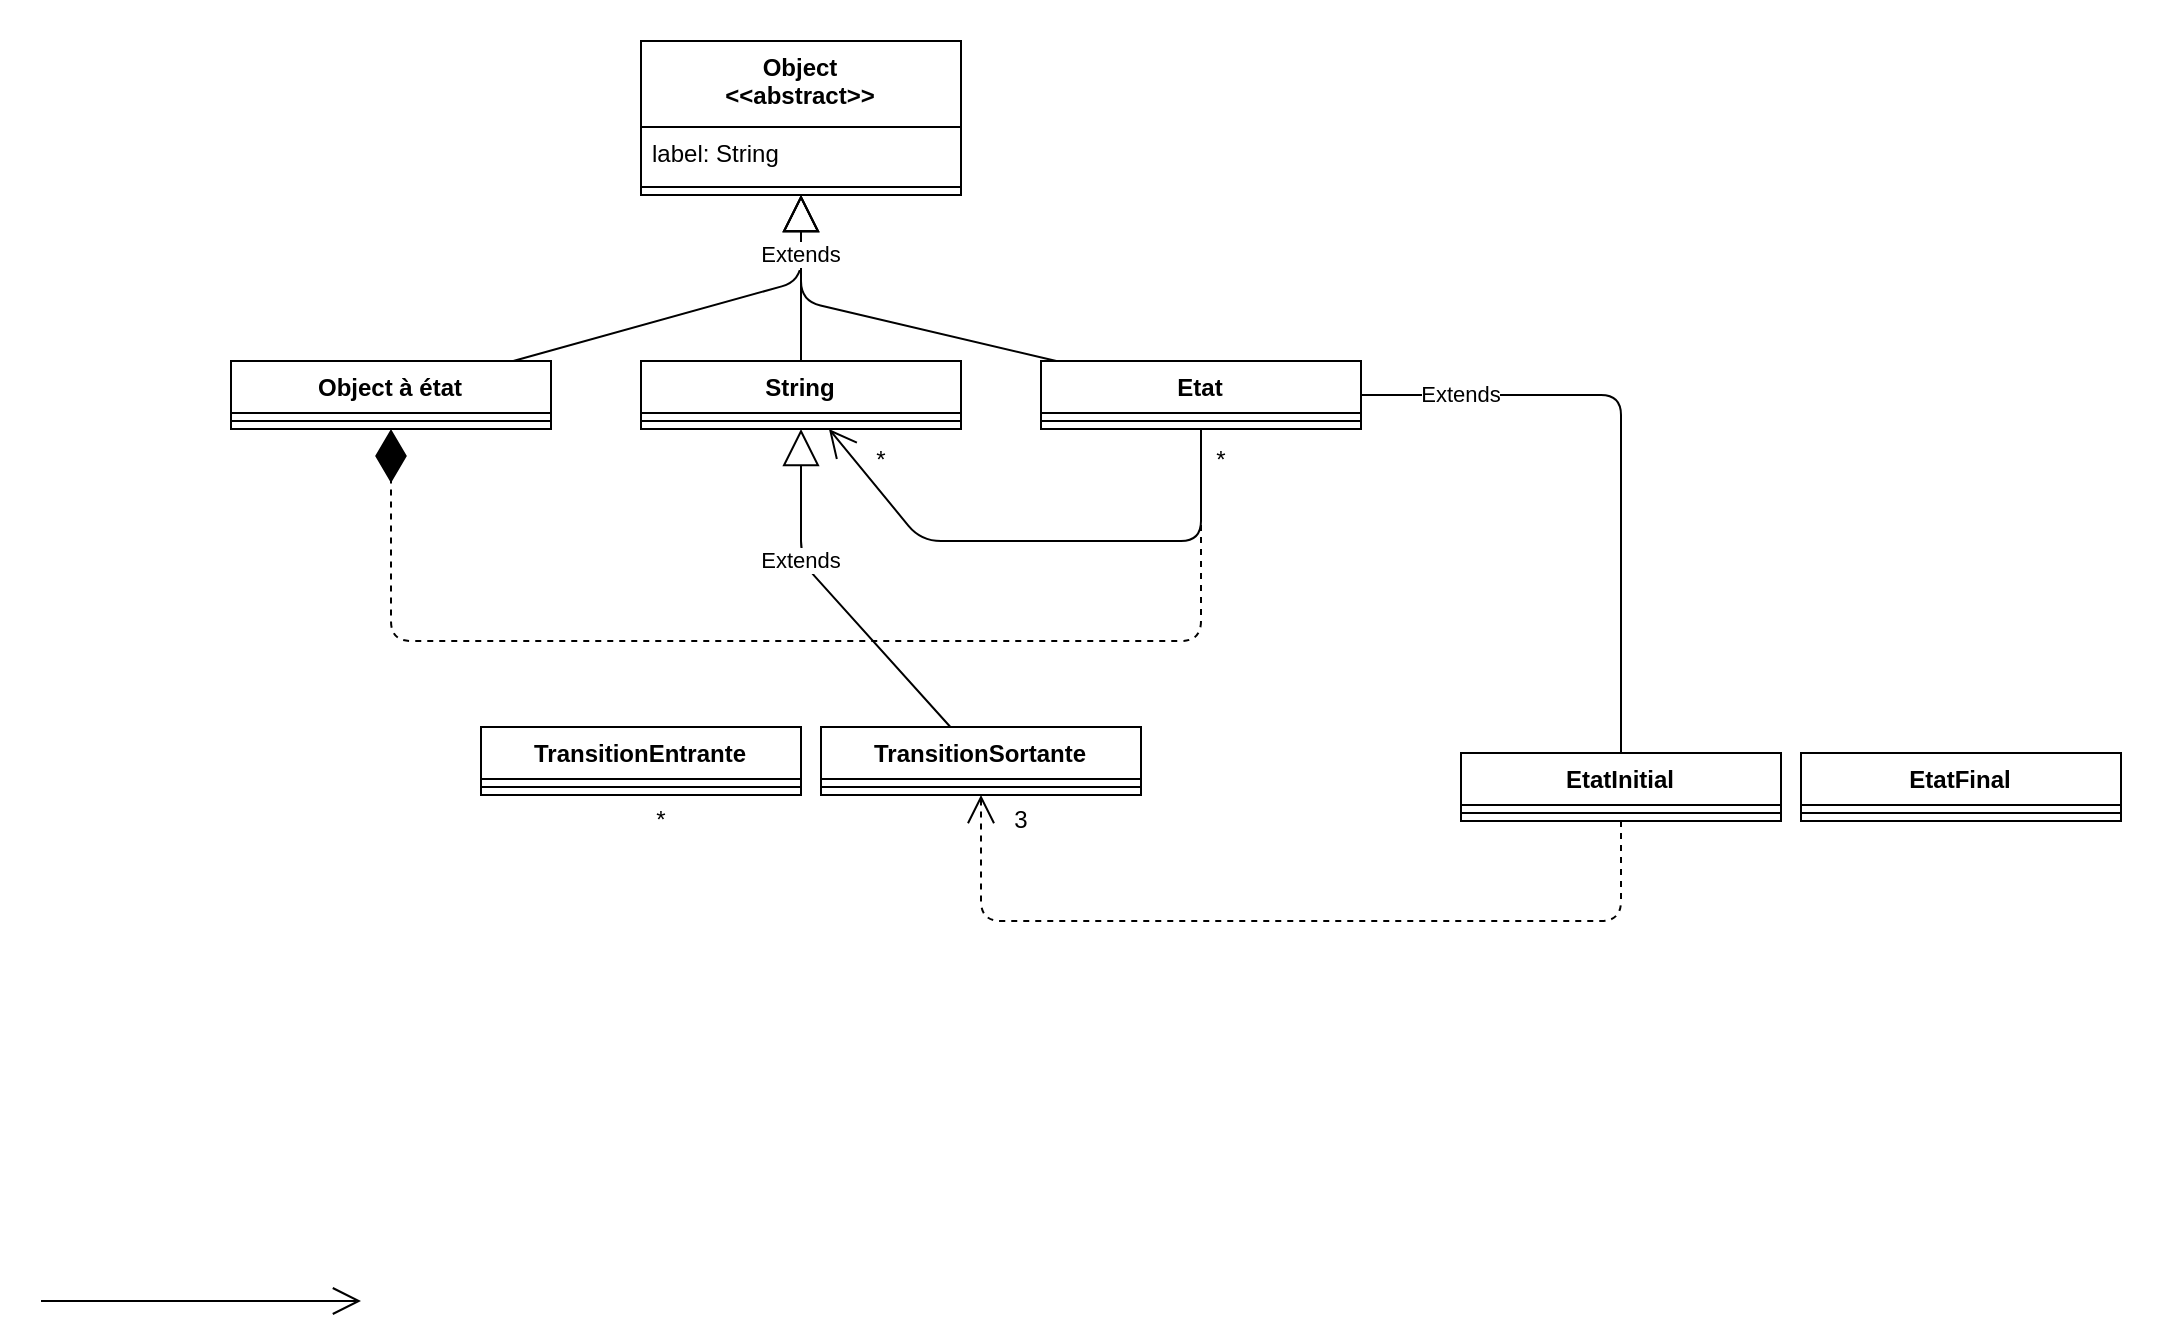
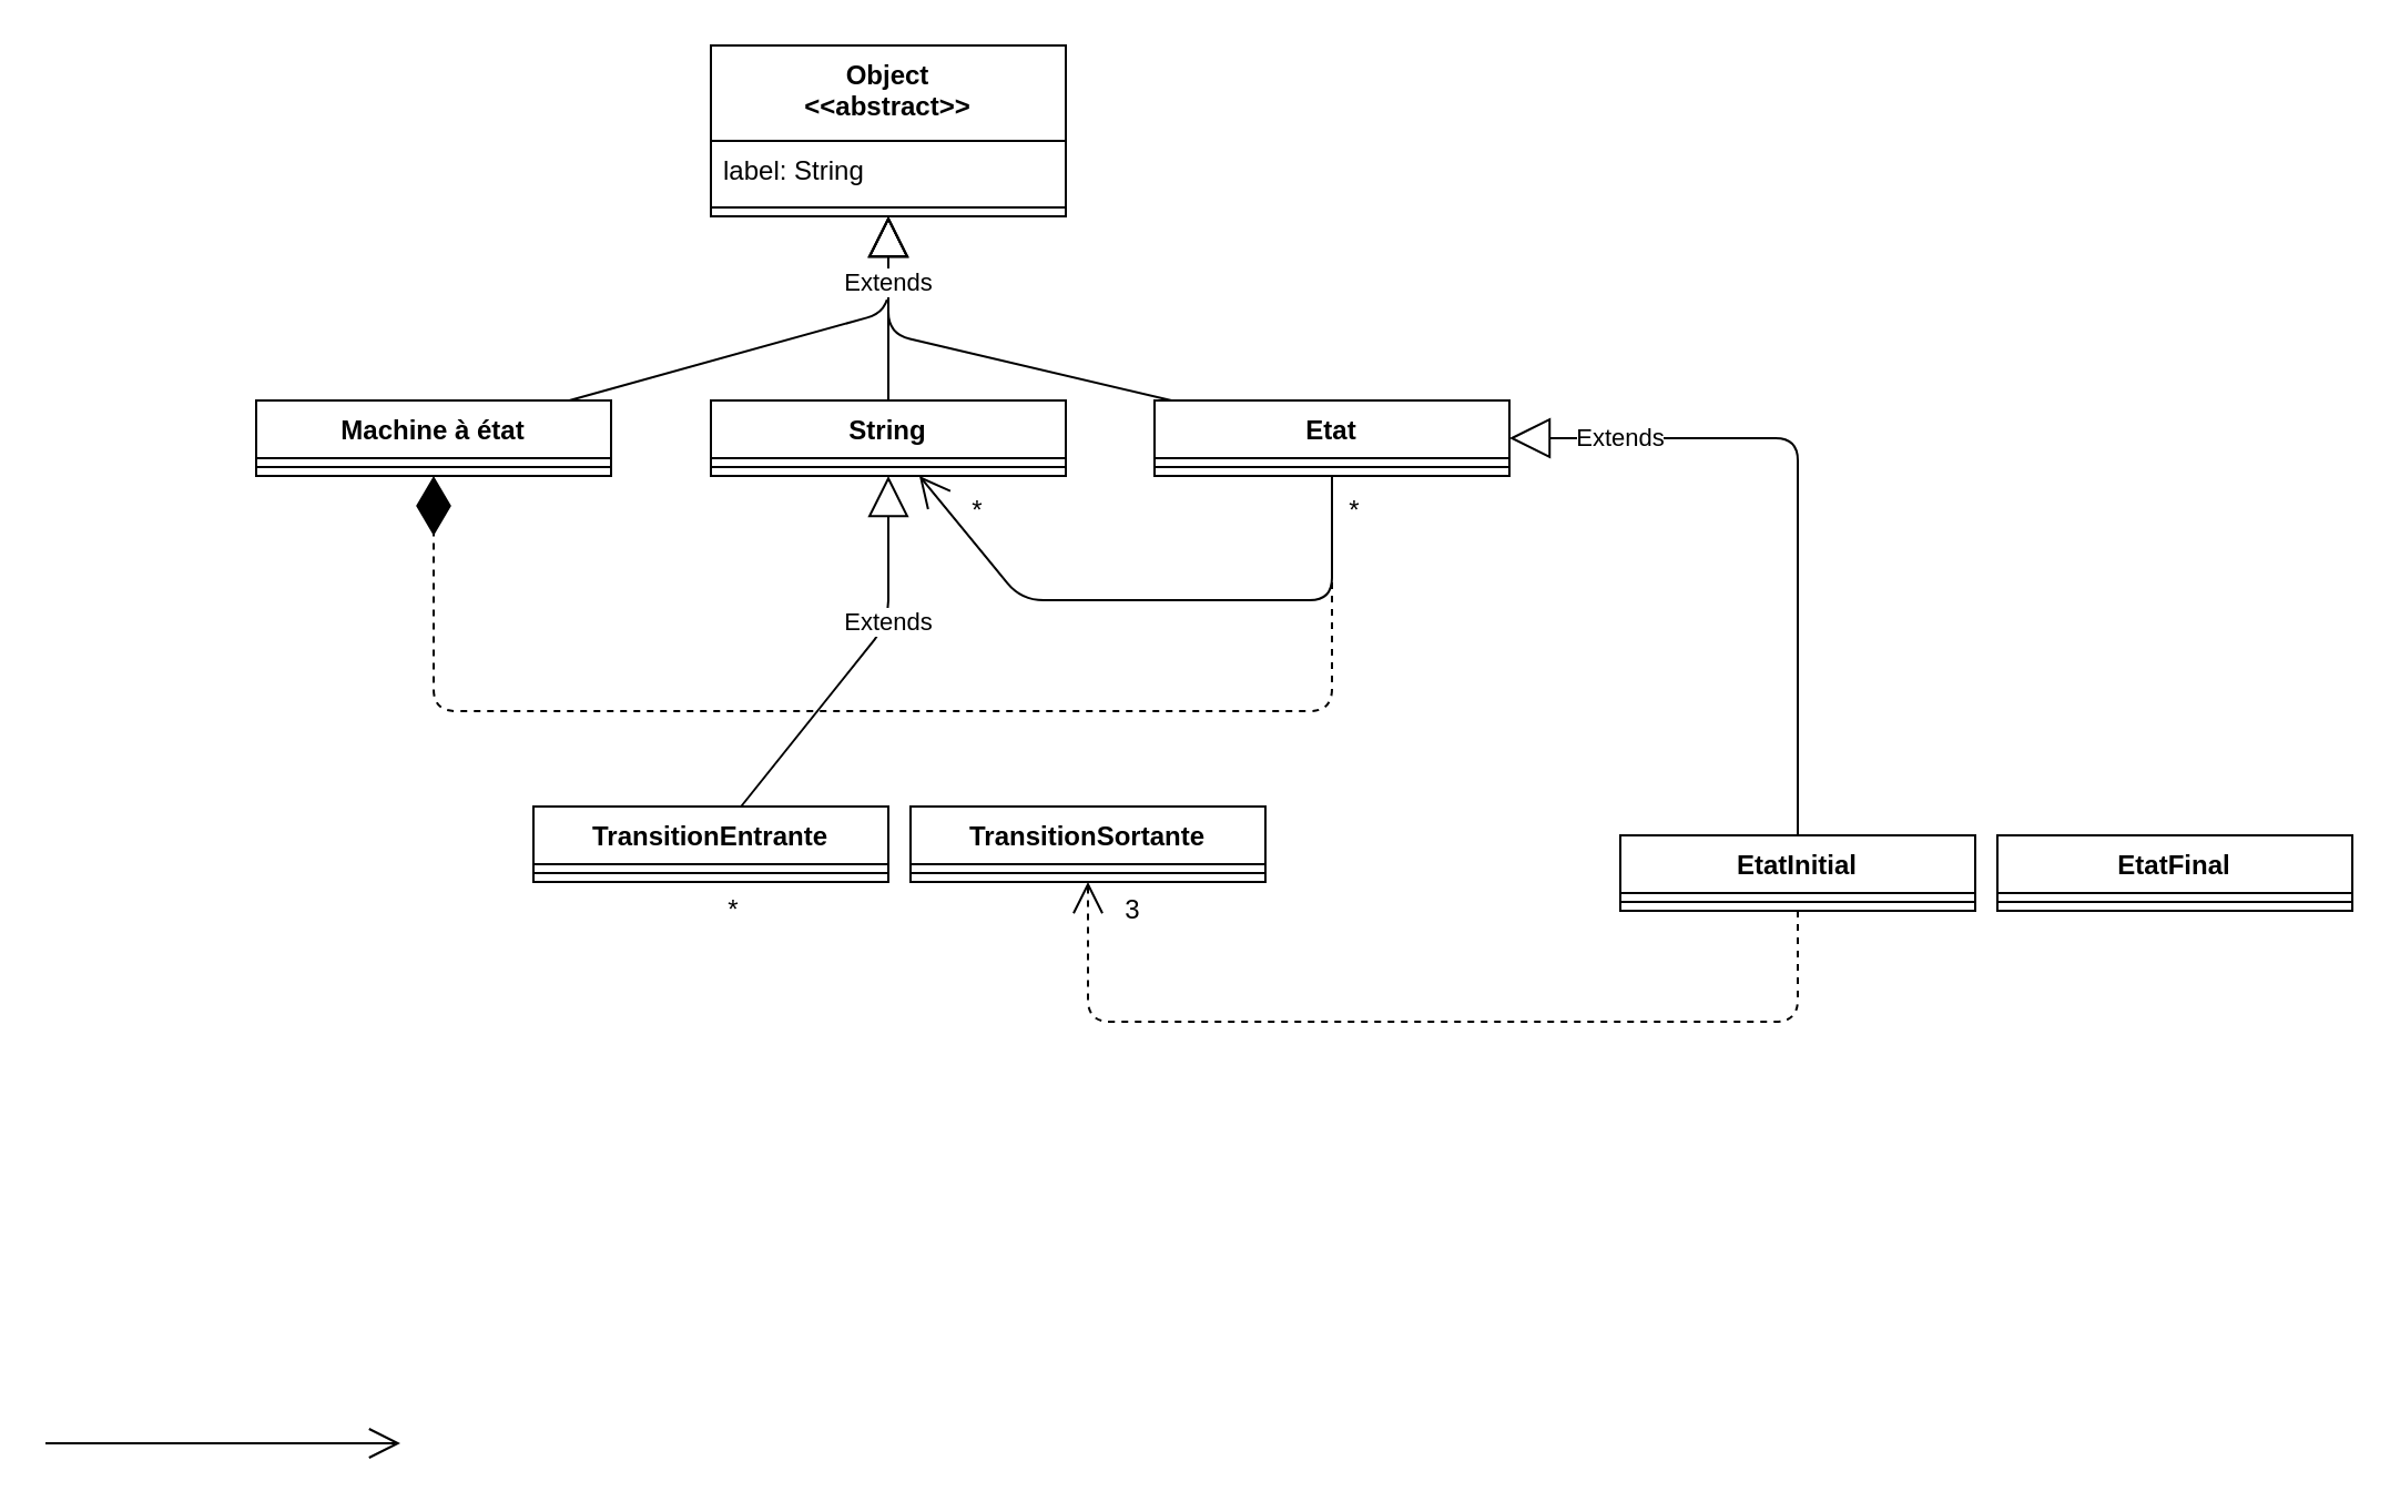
- <mxCell id="6" value="Object à état" style="swimlane;fontStyle=1;align=center;verticalAlign=top;childLayout=stackLayout;horizontal=1;startSize=26;horizontalStack=0;resizeParent=1;resizeParentMax=0;resizeLast=0;collapsible=1;marginBottom=0;" vertex="1" parent="1"><mxGeometry x="115" y="180" width="160" height="34" as="geometry"><mxRectangle x="150" y="390" width="100" height="26" as="alternateBounds" /></mxGeometry></mxCell>
+ <mxCell id="6" value="Machine à état" style="swimlane;fontStyle=1;align=center;verticalAlign=top;childLayout=stackLayout;horizontal=1;startSize=26;horizontalStack=0;resizeParent=1;resizeParentMax=0;resizeLast=0;collapsible=1;marginBottom=0;" vertex="1" parent="1"><mxGeometry x="115" y="180" width="160" height="34" as="geometry"><mxRectangle x="150" y="390" width="100" height="26" as="alternateBounds" /></mxGeometry></mxCell>
- <mxCell id="18" value="Extends" style="endArrow=none;endSize=16;endFill=0;html=1;" edge="1" parent="1" source="16" target="2"><mxGeometry x="0.674" width="160" relative="1" as="geometry"><mxPoint x="530" y="369" as="sourcePoint" /><mxPoint x="713.821" y="214" as="targetPoint" /><Array as="points"><mxPoint x="810" y="197" /></Array><mxPoint as="offset" /></mxGeometry></mxCell>
+ <mxCell id="18" value="Extends" style="endArrow=block;endSize=16;endFill=0;html=1;" edge="1" parent="1" source="16" target="2"><mxGeometry x="0.674" width="160" relative="1" as="geometry"><mxPoint x="530" y="369" as="sourcePoint" /><mxPoint x="713.821" y="214" as="targetPoint" /><Array as="points"><mxPoint x="810" y="197" /></Array><mxPoint as="offset" /></mxGeometry></mxCell>
+ <mxCell id="23" value="Extends" style="endArrow=block;endSize=16;endFill=0;html=1;" edge="1" parent="1" source="21" target="4"><mxGeometry x="0.234" width="160" relative="1" as="geometry"><mxPoint x="90" y="513" as="sourcePoint" /><mxPoint x="340" y="270" as="targetPoint" /><Array as="points"><mxPoint x="400" y="280" /></Array><mxPoint as="offset" /></mxGeometry></mxCell>
- <mxCell id="26" value="Extends" style="endArrow=block;endSize=16;endFill=0;html=1;" edge="1" parent="1" source="24" target="4"><mxGeometry x="0.257" width="160" relative="1" as="geometry"><mxPoint x="290" y="513" as="sourcePoint" /><mxPoint x="540" y="270" as="targetPoint" /><Array as="points"><mxPoint x="400" y="280" /></Array><mxPoint as="offset" /></mxGeometry></mxCell>
